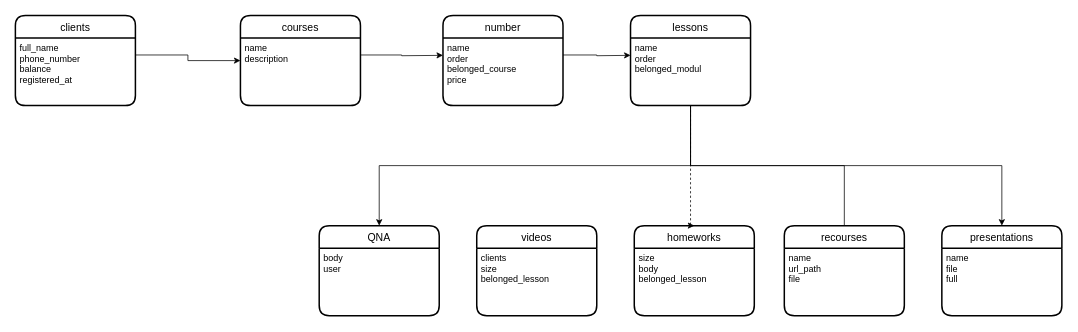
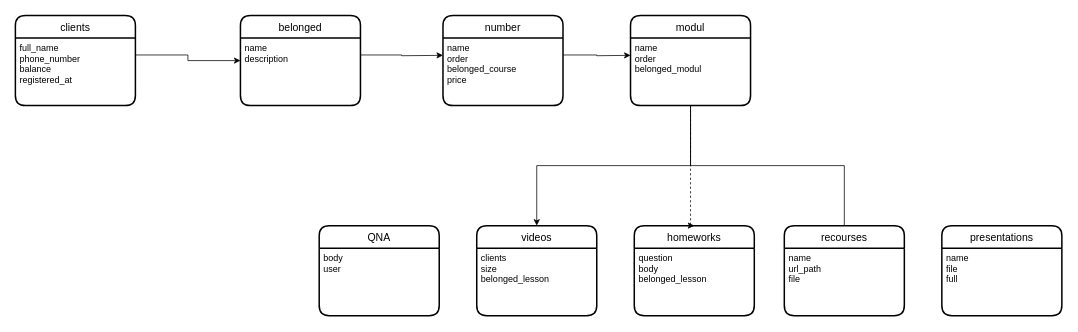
- <mxCell id="4" value="courses" style="swimlane;childLayout=stackLayout;horizontal=1;startSize=30;horizontalStack=0;rounded=1;fontSize=14;fontStyle=0;strokeWidth=2;resizeParent=0;resizeLast=1;shadow=0;dashed=0;align=center;" vertex="1" parent="1"><mxGeometry x="320" y="20" width="160" height="120" as="geometry" /></mxCell>
+ <mxCell id="4" value="belonged" style="swimlane;childLayout=stackLayout;horizontal=1;startSize=30;horizontalStack=0;rounded=1;fontSize=14;fontStyle=0;strokeWidth=2;resizeParent=0;resizeLast=1;shadow=0;dashed=0;align=center;" vertex="1" parent="1"><mxGeometry x="320" y="20" width="160" height="120" as="geometry" /></mxCell>
- <mxCell id="10" value="lessons" style="swimlane;childLayout=stackLayout;horizontal=1;startSize=30;horizontalStack=0;rounded=1;fontSize=14;fontStyle=0;strokeWidth=2;resizeParent=0;resizeLast=1;shadow=0;dashed=0;align=center;" vertex="1" parent="1"><mxGeometry x="840" y="20" width="160" height="120" as="geometry" /></mxCell>
+ <mxCell id="10" value="modul" style="swimlane;childLayout=stackLayout;horizontal=1;startSize=30;horizontalStack=0;rounded=1;fontSize=14;fontStyle=0;strokeWidth=2;resizeParent=0;resizeLast=1;shadow=0;dashed=0;align=center;" vertex="1" parent="1"><mxGeometry x="840" y="20" width="160" height="120" as="geometry" /></mxCell>
- <mxCell id="23" style="edgeStyle=orthogonalEdgeStyle;rounded=0;orthogonalLoop=1;jettySize=auto;html=1;exitX=0.5;exitY=1;exitDx=0;exitDy=0;entryX=0.5;entryY=0;entryDx=0;entryDy=0;" edge="1" parent="1" source="11" target="21"><mxGeometry relative="1" as="geometry" /></mxCell>
- <mxCell id="27" style="edgeStyle=orthogonalEdgeStyle;rounded=0;orthogonalLoop=1;jettySize=auto;html=1;exitX=0.5;exitY=1;exitDx=0;exitDy=0;entryX=0.5;entryY=0;entryDx=0;entryDy=0;" edge="1" parent="1" source="11" target="17"><mxGeometry relative="1" as="geometry" /></mxCell>
+ <mxCell id="25" style="edgeStyle=orthogonalEdgeStyle;rounded=0;orthogonalLoop=1;jettySize=auto;html=1;exitX=0.5;exitY=1;exitDx=0;exitDy=0;entryX=0.5;entryY=0;entryDx=0;entryDy=0;" edge="1" parent="1" source="11" target="15"><mxGeometry relative="1" as="geometry" /></mxCell>
- <mxCell id="14" value="size&#10;body&#10;belonged_lesson&#10;" style="align=left;strokeColor=none;fillColor=none;spacingLeft=4;fontSize=12;verticalAlign=top;resizable=0;rotatable=0;part=1;" vertex="1" parent="13"><mxGeometry y="30" width="160" height="90" as="geometry" /></mxCell>
+ <mxCell id="14" value="question&#10;body&#10;belonged_lesson&#10;" style="align=left;strokeColor=none;fillColor=none;spacingLeft=4;fontSize=12;verticalAlign=top;resizable=0;rotatable=0;part=1;" vertex="1" parent="13"><mxGeometry y="30" width="160" height="90" as="geometry" /></mxCell>
